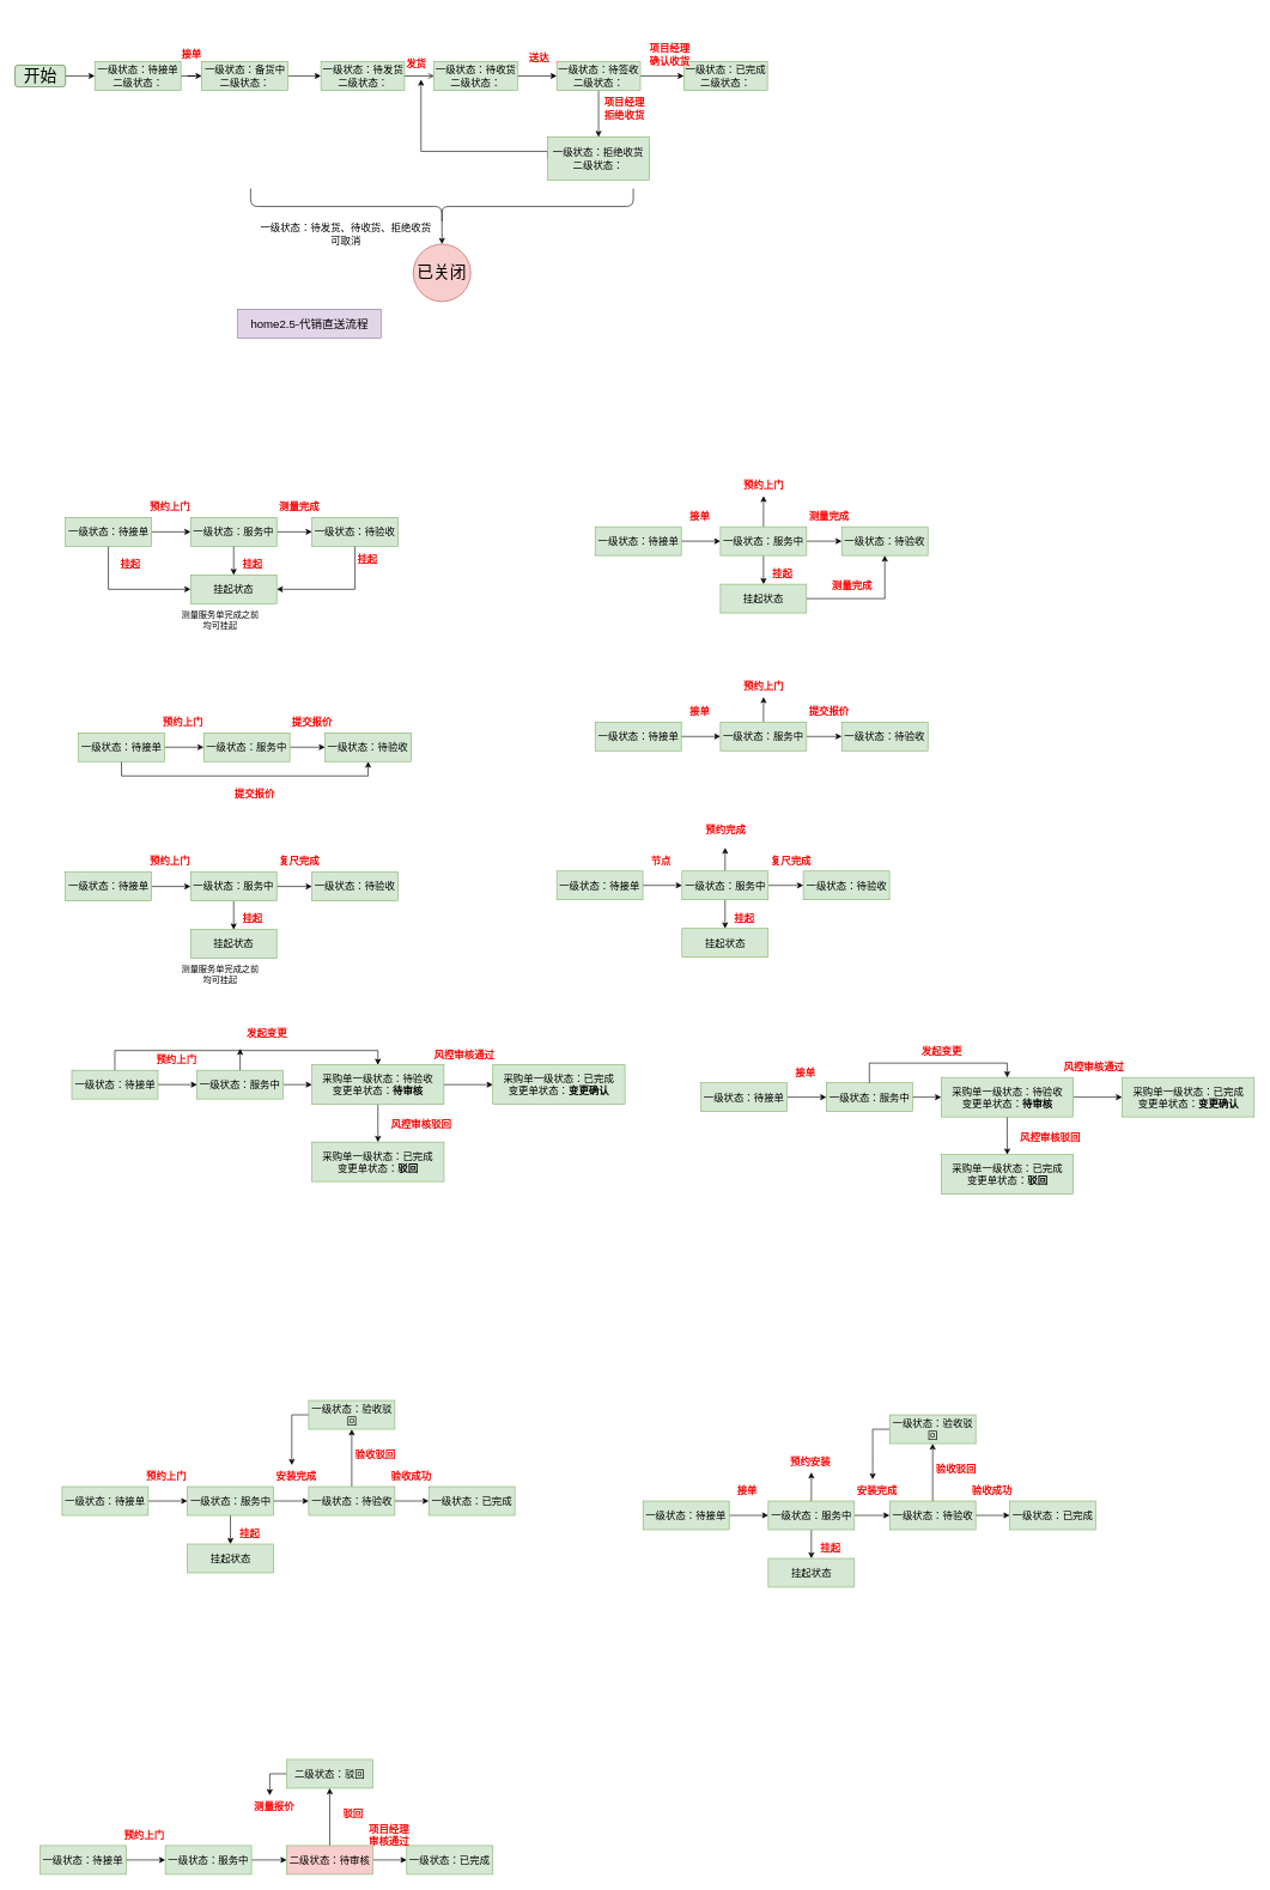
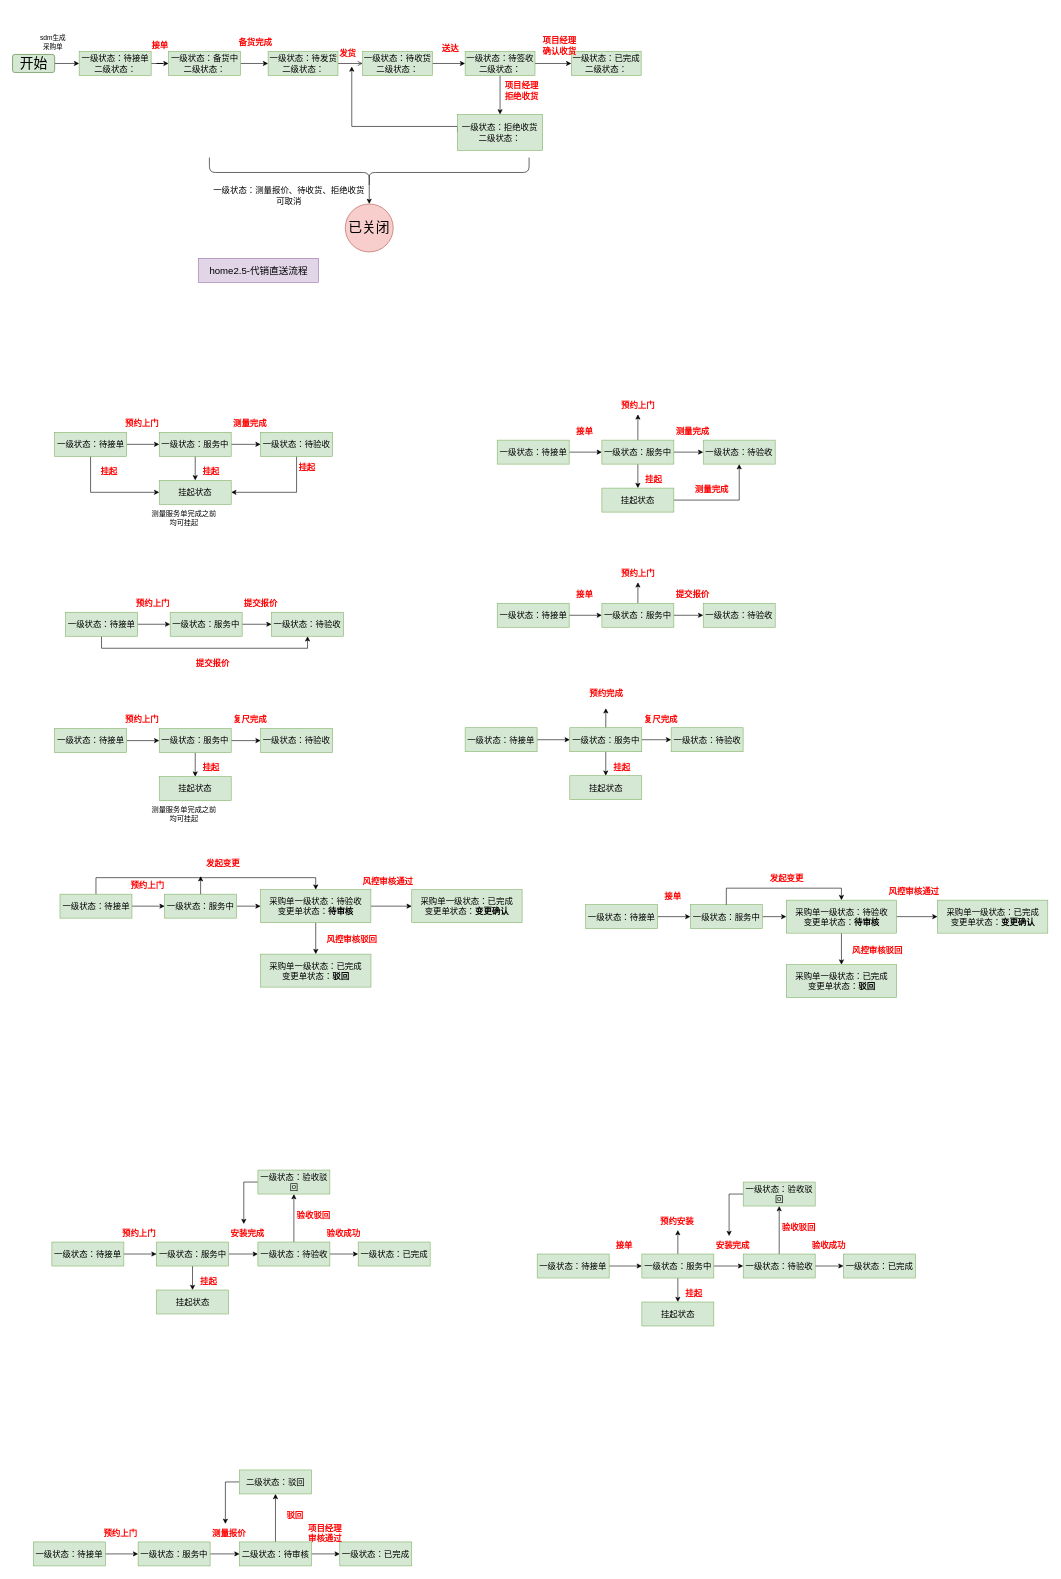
+ <mxCell id="4" value="sdm生成&lt;br&gt;采购单" style="text;html=1;strokeColor=none;fillColor=none;align=center;verticalAlign=middle;whiteSpace=wrap;rounded=0;fontSize=11;" parent="1" vertex="1"><mxGeometry x="57.75" y="55" width="60" height="30" as="geometry" /></mxCell>
+ <mxCell id="30" value="&lt;font color=&quot;#ff0000&quot; style=&quot;font-size: 14px;&quot;&gt;&lt;b&gt;备货完成&lt;/b&gt;&lt;/font&gt;" style="text;html=1;align=center;verticalAlign=middle;resizable=0;points=[];autosize=1;strokeColor=none;fillColor=none;fontSize=11;" parent="1" vertex="1"><mxGeometry x="385" y="55" width="80" height="30" as="geometry" /></mxCell>
- <mxCell id="9" value="一级状态：待发货、待收货、拒绝收货&lt;br&gt;可取消" style="text;html=1;align=center;verticalAlign=middle;resizable=0;points=[];autosize=1;strokeColor=none;fillColor=none;fontSize=14;" parent="1" vertex="1"><mxGeometry x="350.5" y="300" width="260" height="50" as="geometry" /></mxCell>
+ <mxCell id="9" value="一级状态：测量报价、待收货、拒绝收货&lt;br&gt;可取消" style="text;html=1;align=center;verticalAlign=middle;resizable=0;points=[];autosize=1;strokeColor=none;fillColor=none;fontSize=14;" parent="1" vertex="1"><mxGeometry x="350.5" y="300" width="260" height="50" as="geometry" /></mxCell>
- <mxCell id="141" value="&lt;font color=&quot;#ff0000&quot; style=&quot;font-size: 14px;&quot;&gt;&lt;b&gt;节点&lt;/b&gt;&lt;/font&gt;" style="text;html=1;align=center;verticalAlign=middle;resizable=0;points=[];autosize=1;strokeColor=none;fillColor=none;fontSize=11;" vertex="1" parent="1"><mxGeometry x="895" y="1182.5" width="50" height="30" as="geometry" /></mxCell>
- <mxCell id="105" value="&lt;font color=&quot;#ff0000&quot;&gt;&lt;span style=&quot;font-size: 14px;&quot;&gt;&lt;b&gt;测量报价&lt;/b&gt;&lt;/span&gt;&lt;/font&gt;" style="text;html=1;align=center;verticalAlign=middle;resizable=0;points=[];autosize=1;strokeColor=none;fillColor=none;fontSize=11;" parent="1" vertex="1"><mxGeometry x="340.81" y="2500" width="80" height="30" as="geometry" /></mxCell>
+ <mxCell id="105" value="&lt;font color=&quot;#ff0000&quot;&gt;&lt;span style=&quot;font-size: 14px;&quot;&gt;&lt;b&gt;测量报价&lt;/b&gt;&lt;/span&gt;&lt;/font&gt;" style="text;html=1;align=center;verticalAlign=middle;resizable=0;points=[];autosize=1;strokeColor=none;fillColor=none;fontSize=11;" parent="1" vertex="1"><mxGeometry x="340.81" y="2540" width="80" height="30" as="geometry" /></mxCell>
- <mxCell id="103" value="&lt;font style=&quot;font-size: 14px;&quot;&gt;二级状态：待审核&lt;br&gt;&lt;/font&gt;" style="rounded=0;whiteSpace=wrap;html=1;fillColor=#f8cecc;strokeColor=#82b366;" parent="1" vertex="1"><mxGeometry x="398.81" y="2570" width="120" height="40" as="geometry" /></mxCell>
+ <mxCell id="103" value="&lt;font style=&quot;font-size: 14px;&quot;&gt;二级状态：待审核&lt;br&gt;&lt;/font&gt;" style="rounded=0;whiteSpace=wrap;html=1;fillColor=#d5e8d4;strokeColor=#82b366;" parent="1" vertex="1"><mxGeometry x="398.81" y="2570" width="120" height="40" as="geometry" /></mxCell>
